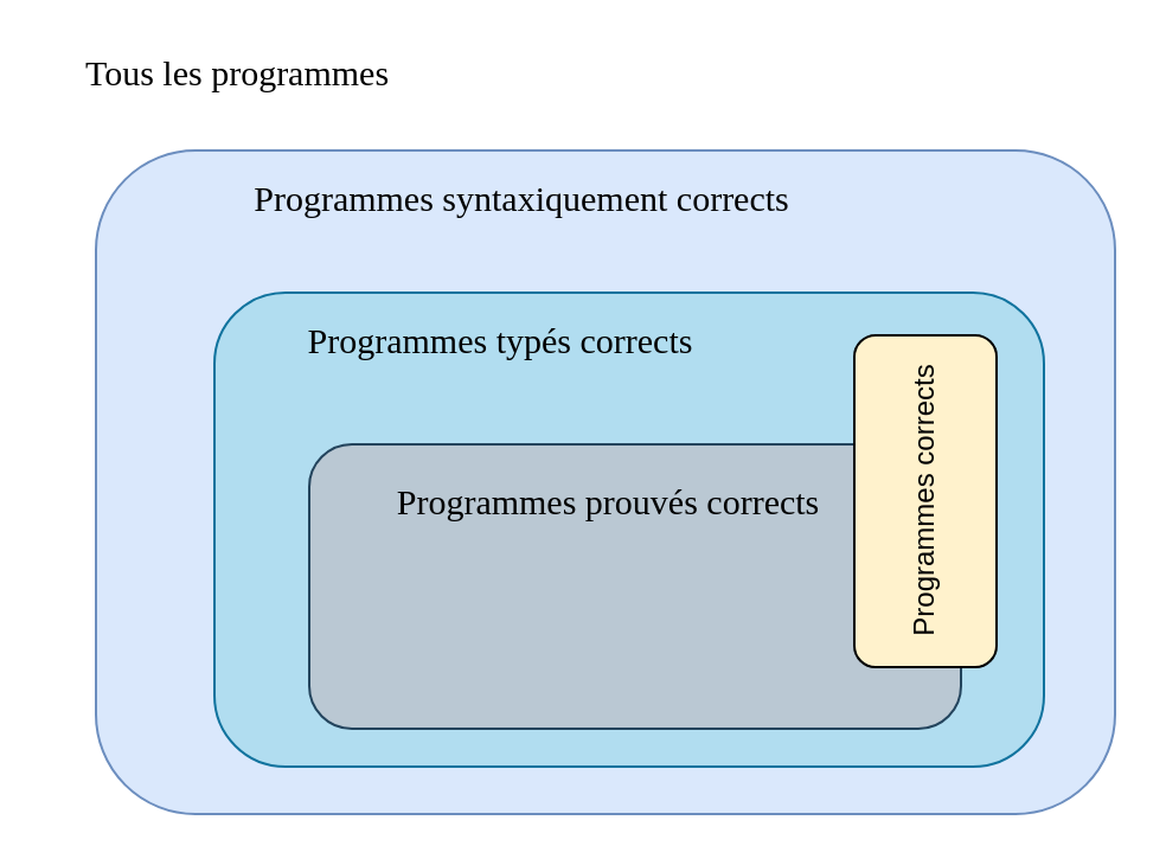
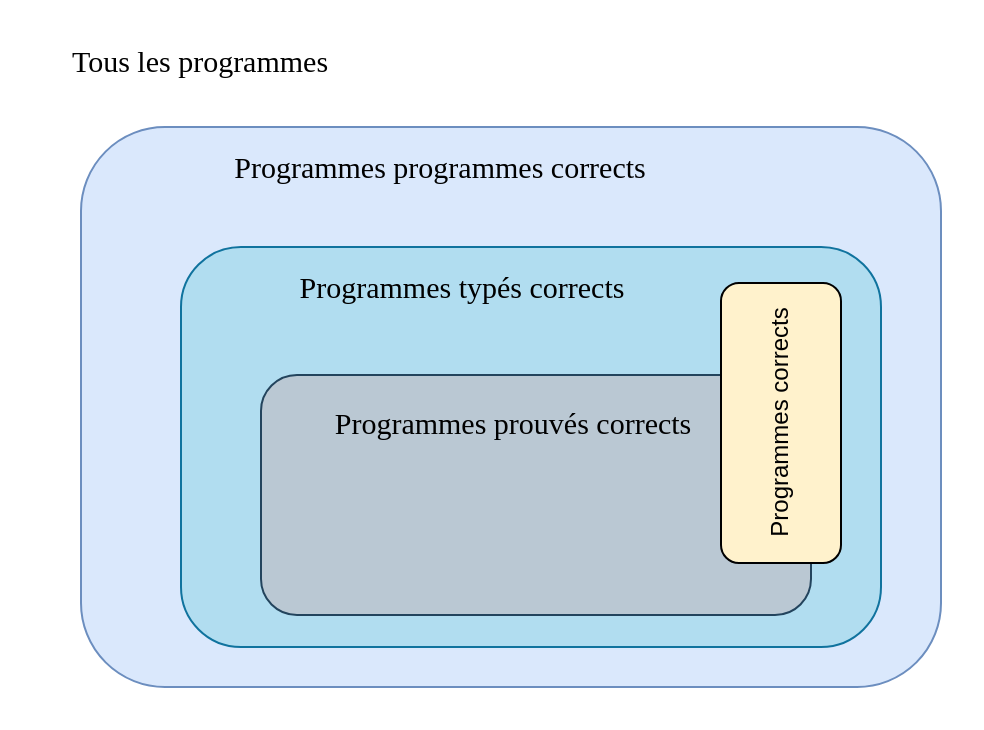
- <mxCell id="5" value="Programmes syntaxiquement corrects" style="text;html=1;strokeColor=none;fillColor=none;align=center;verticalAlign=middle;whiteSpace=wrap;rounded=0;fontSize=15;fontFamily=sans-serif;" parent="1" vertex="1"><mxGeometry x="90" y="73" width="260" height="20" as="geometry" /></mxCell>
+ <mxCell id="5" value="Programmes programmes corrects" style="text;html=1;strokeColor=none;fillColor=none;align=center;verticalAlign=middle;whiteSpace=wrap;rounded=0;fontSize=15;fontFamily=sans-serif;" parent="1" vertex="1"><mxGeometry x="90" y="73" width="260" height="20" as="geometry" /></mxCell>
- <mxCell id="4" value="Programmes typés corrects" style="text;html=1;strokeColor=none;fillColor=none;align=center;verticalAlign=middle;whiteSpace=wrap;rounded=0;fontSize=15;fontFamily=sans-serif;" parent="1" vertex="1"><mxGeometry x="112" y="133" width="198" height="20" as="geometry" /></mxCell>
+ <mxCell id="4" value="Programmes typés corrects" style="text;html=1;strokeColor=none;fillColor=none;align=center;verticalAlign=middle;whiteSpace=wrap;rounded=0;fontSize=15;fontFamily=sans-serif;" parent="1" vertex="1"><mxGeometry x="132" y="133" width="198" height="20" as="geometry" /></mxCell>
